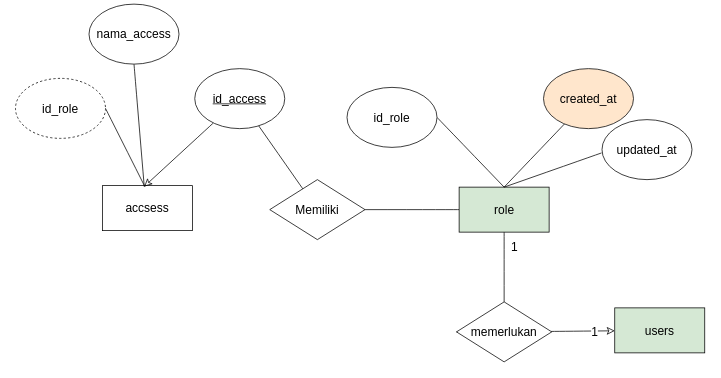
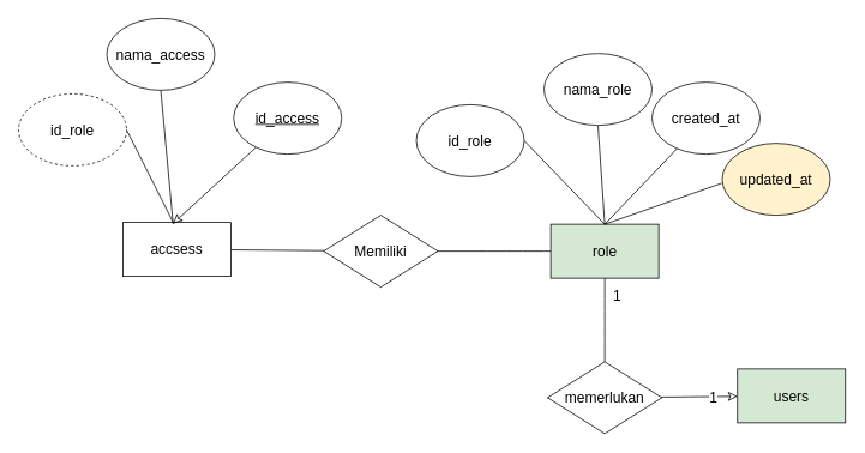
- <mxCell id="23" value="nama_access" style="ellipse;whiteSpace=wrap;html=1;fontSize=16;" vertex="1" parent="1"><mxGeometry x="118" y="5" width="120" height="80" as="geometry" /></mxCell>
+ <mxCell id="23" value="nama_access" style="ellipse;whiteSpace=wrap;html=1;fontSize=16;" vertex="1" parent="1"><mxGeometry x="118" y="20" width="120" height="80" as="geometry" /></mxCell>
+ <mxCell id="14" value="nama_role" style="ellipse;whiteSpace=wrap;html=1;fontSize=16;" vertex="1" parent="1"><mxGeometry x="604" y="59" width="120" height="80" as="geometry" /></mxCell>
- <mxCell id="16" value="created_at" style="ellipse;whiteSpace=wrap;html=1;fontSize=16;fillColor=#ffe6cc;" vertex="1" parent="1"><mxGeometry x="724" y="91" width="120" height="80" as="geometry" /></mxCell>
+ <mxCell id="16" value="created_at" style="ellipse;whiteSpace=wrap;html=1;fontSize=16;" vertex="1" parent="1"><mxGeometry x="724" y="91" width="120" height="80" as="geometry" /></mxCell>
+ <mxCell id="13" style="edgeStyle=none;curved=1;rounded=0;orthogonalLoop=1;jettySize=auto;html=1;exitX=0.5;exitY=1;exitDx=0;exitDy=0;entryX=0.5;entryY=0;entryDx=0;entryDy=0;fontSize=12;startSize=8;endSize=8;endArrow=none;endFill=0;" edge="1" parent="1" source="14" target="6"><mxGeometry relative="1" as="geometry" /></mxCell>
- <mxCell id="26" value="updated_at" style="ellipse;whiteSpace=wrap;html=1;fontSize=16;" vertex="1" parent="1"><mxGeometry x="802" y="159" width="120" height="80" as="geometry" /></mxCell>
+ <mxCell id="26" value="updated_at" style="ellipse;whiteSpace=wrap;html=1;fontSize=16;fillColor=#fff2cc;" vertex="1" parent="1"><mxGeometry x="802" y="159" width="120" height="80" as="geometry" /></mxCell>
- <mxCell id="17" value="" style="edgeStyle=none;curved=1;rounded=0;orthogonalLoop=1;jettySize=auto;html=1;fontSize=12;startSize=8;endSize=8;endArrow=none;endFill=0;" edge="1" parent="1" source="18" target="25"><mxGeometry relative="1" as="geometry" /></mxCell>
+ <mxCell id="17" value="" style="edgeStyle=none;curved=1;rounded=0;orthogonalLoop=1;jettySize=auto;html=1;fontSize=12;startSize=8;endSize=8;endArrow=none;endFill=0;" edge="1" parent="1" source="18" target="19"><mxGeometry relative="1" as="geometry" /></mxCell>
